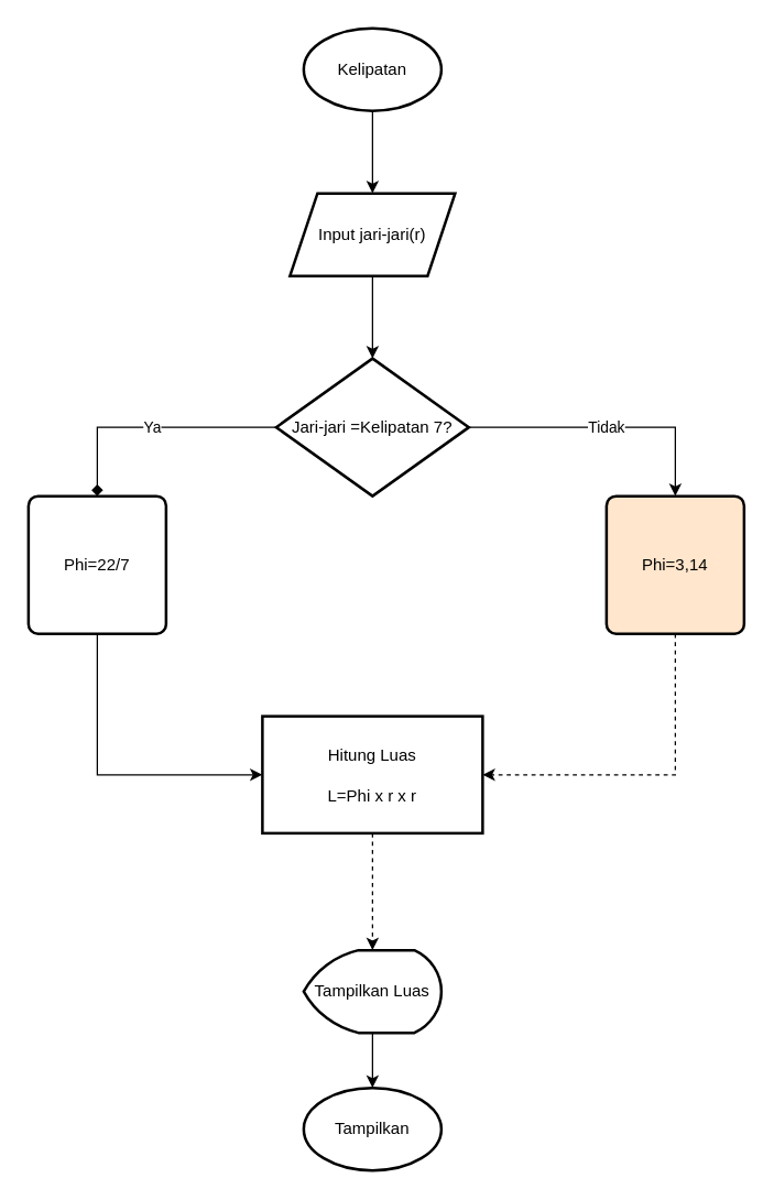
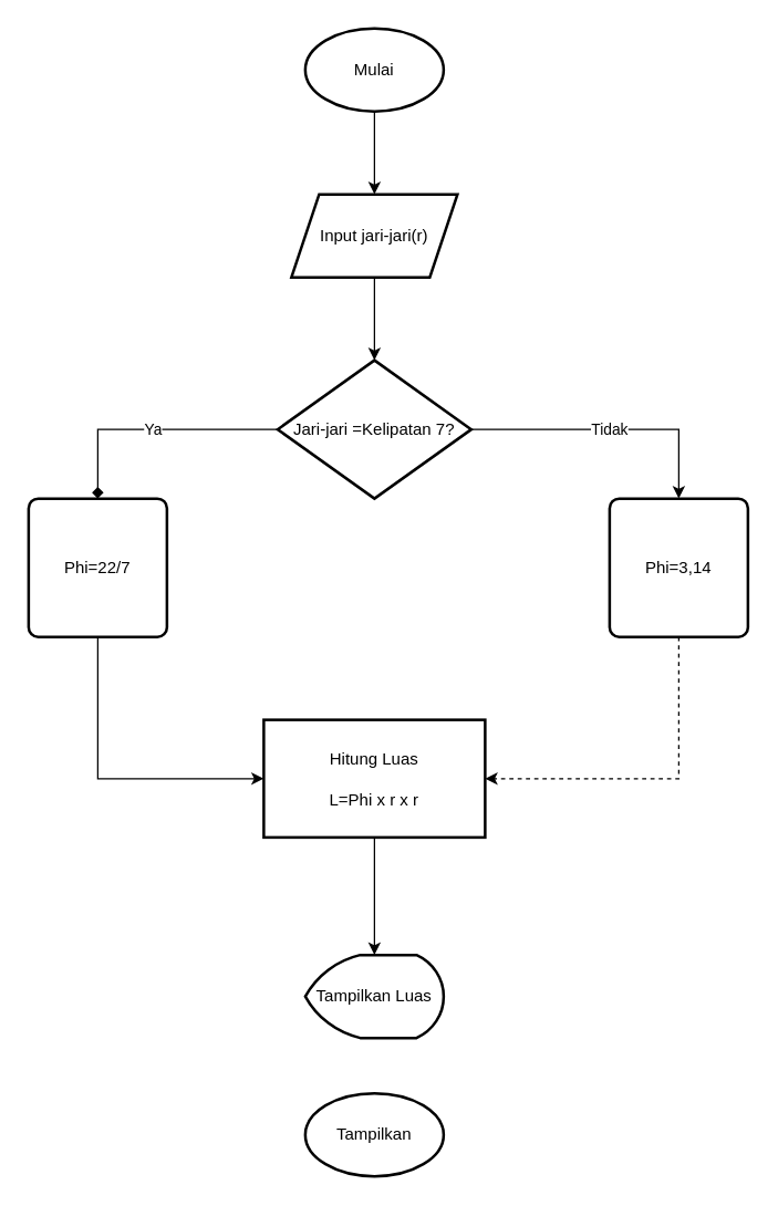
- <mxCell id="3" value="Kelipatan" style="strokeWidth=2;html=1;shape=mxgraph.flowchart.start_1;whiteSpace=wrap;" vertex="1" parent="1"><mxGeometry x="220" y="20" width="100" height="60" as="geometry" /></mxCell>
+ <mxCell id="3" value="Mulai" style="strokeWidth=2;html=1;shape=mxgraph.flowchart.start_1;whiteSpace=wrap;" vertex="1" parent="1"><mxGeometry x="220" y="20" width="100" height="60" as="geometry" /></mxCell>
- <mxCell id="9" value="Phi=3,14" style="rounded=1;whiteSpace=wrap;html=1;absoluteArcSize=1;arcSize=14;strokeWidth=2;fillColor=#ffe6cc;" vertex="1" parent="1"><mxGeometry x="440" y="360" width="100" height="100" as="geometry" /></mxCell>
+ <mxCell id="9" value="Phi=3,14" style="rounded=1;whiteSpace=wrap;html=1;absoluteArcSize=1;arcSize=14;strokeWidth=2;" vertex="1" parent="1"><mxGeometry x="440" y="360" width="100" height="100" as="geometry" /></mxCell>
- <mxCell id="15" style="edgeStyle=orthogonalEdgeStyle;rounded=0;orthogonalLoop=1;jettySize=auto;html=1;exitX=0.5;exitY=1;exitDx=0;exitDy=0;entryX=0.5;entryY=0;entryDx=0;entryDy=0;entryPerimeter=0;dashed=1;" edge="1" parent="1" source="12" target="14"><mxGeometry relative="1" as="geometry" /></mxCell>
+ <mxCell id="15" style="edgeStyle=orthogonalEdgeStyle;rounded=0;orthogonalLoop=1;jettySize=auto;html=1;exitX=0.5;exitY=1;exitDx=0;exitDy=0;entryX=0.5;entryY=0;entryDx=0;entryDy=0;entryPerimeter=0;" edge="1" parent="1" source="12" target="14"><mxGeometry relative="1" as="geometry" /></mxCell>
- <mxCell id="17" style="edgeStyle=orthogonalEdgeStyle;rounded=0;orthogonalLoop=1;jettySize=auto;html=1;exitX=0.5;exitY=1;exitDx=0;exitDy=0;exitPerimeter=0;entryX=0.5;entryY=0;entryDx=0;entryDy=0;entryPerimeter=0;" edge="1" parent="1" source="14" target="16"><mxGeometry relative="1" as="geometry" /></mxCell>
